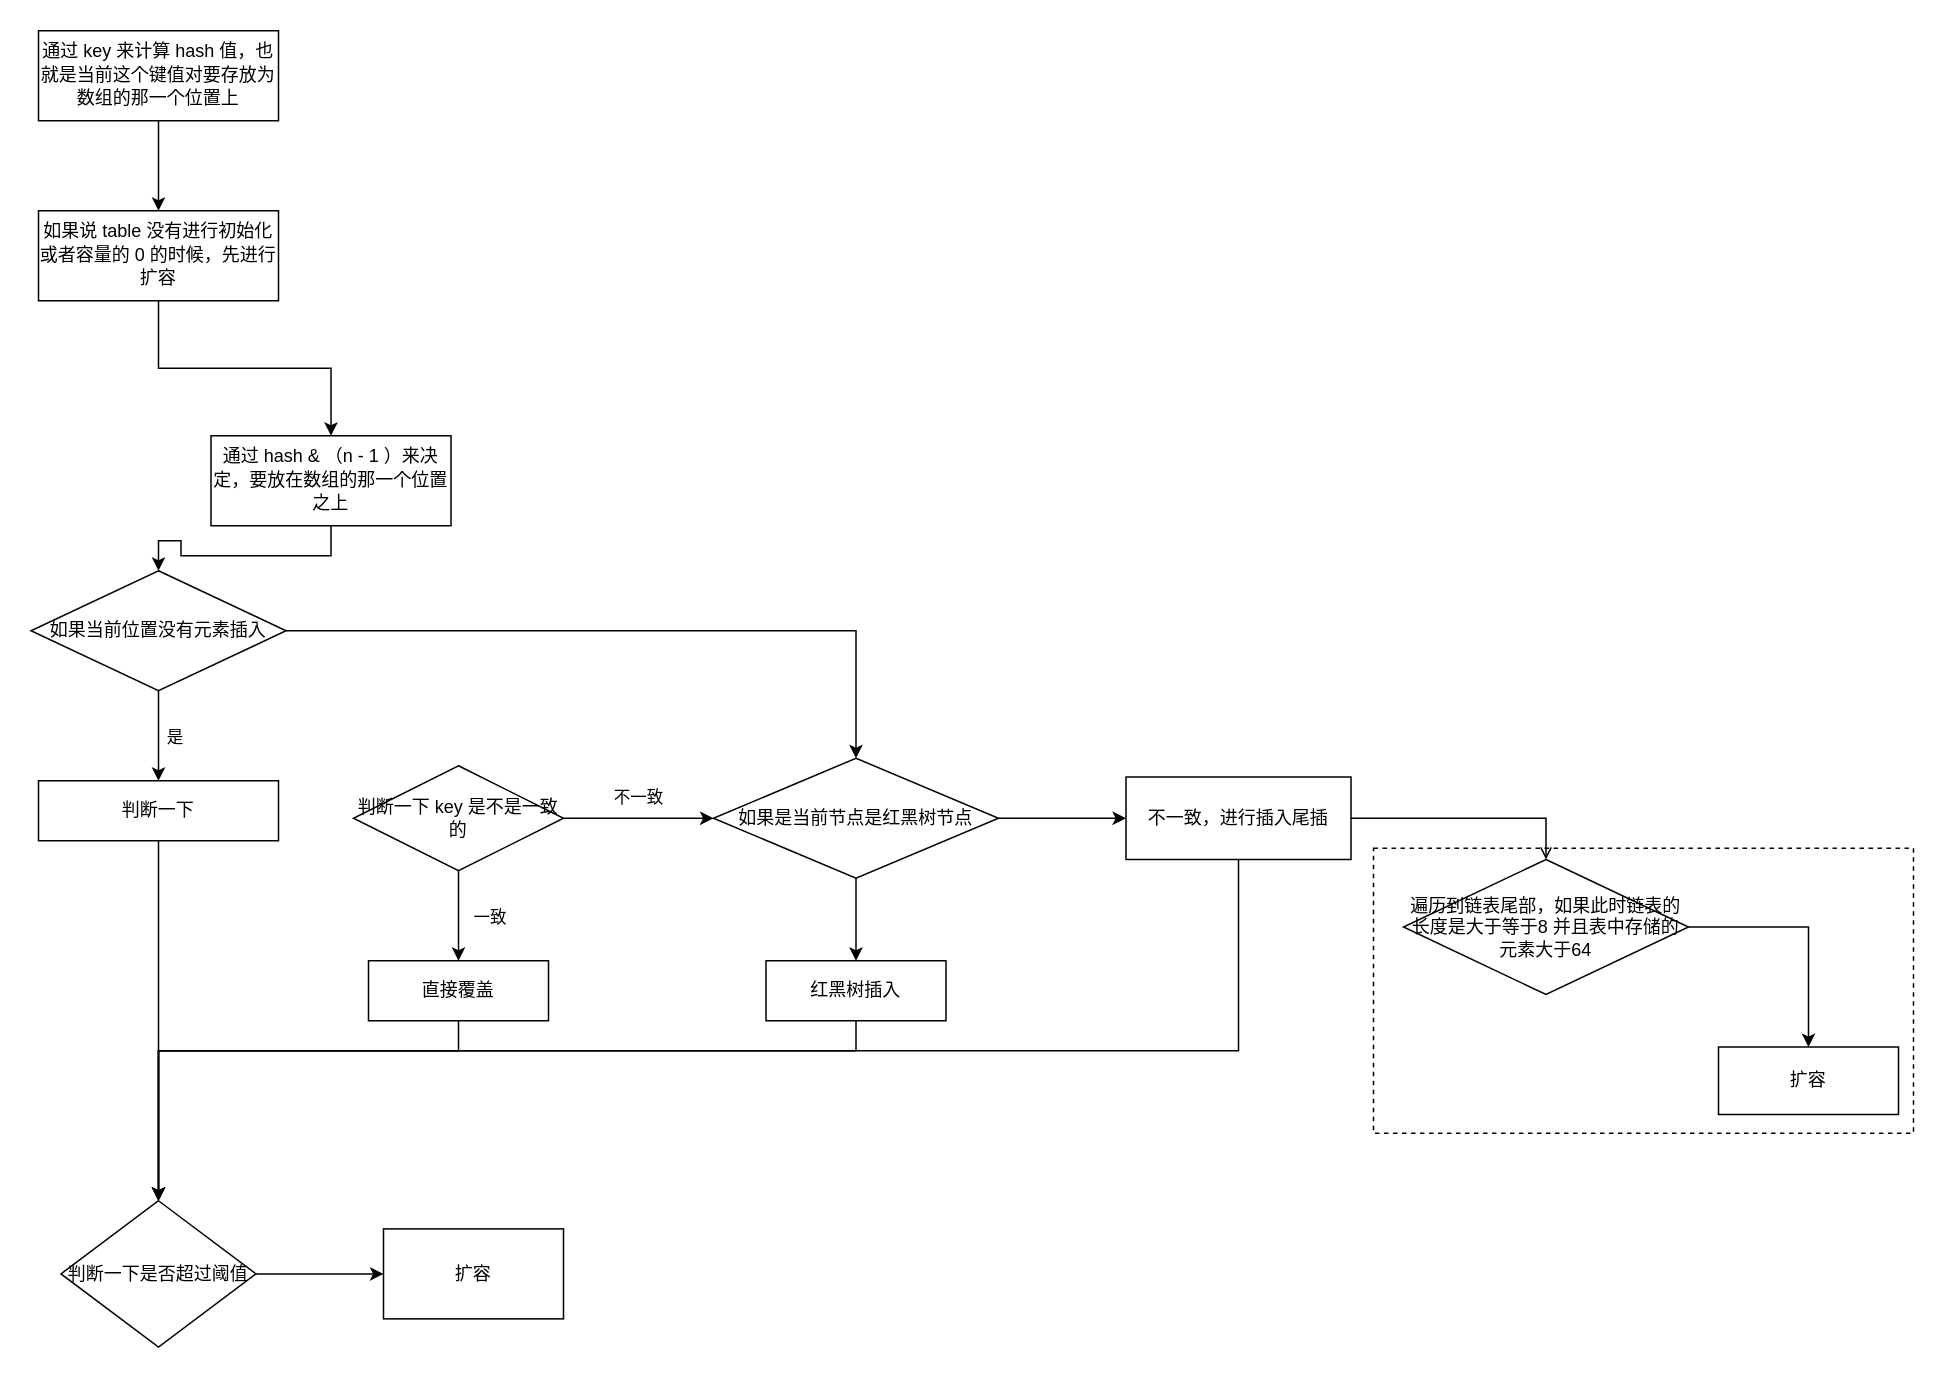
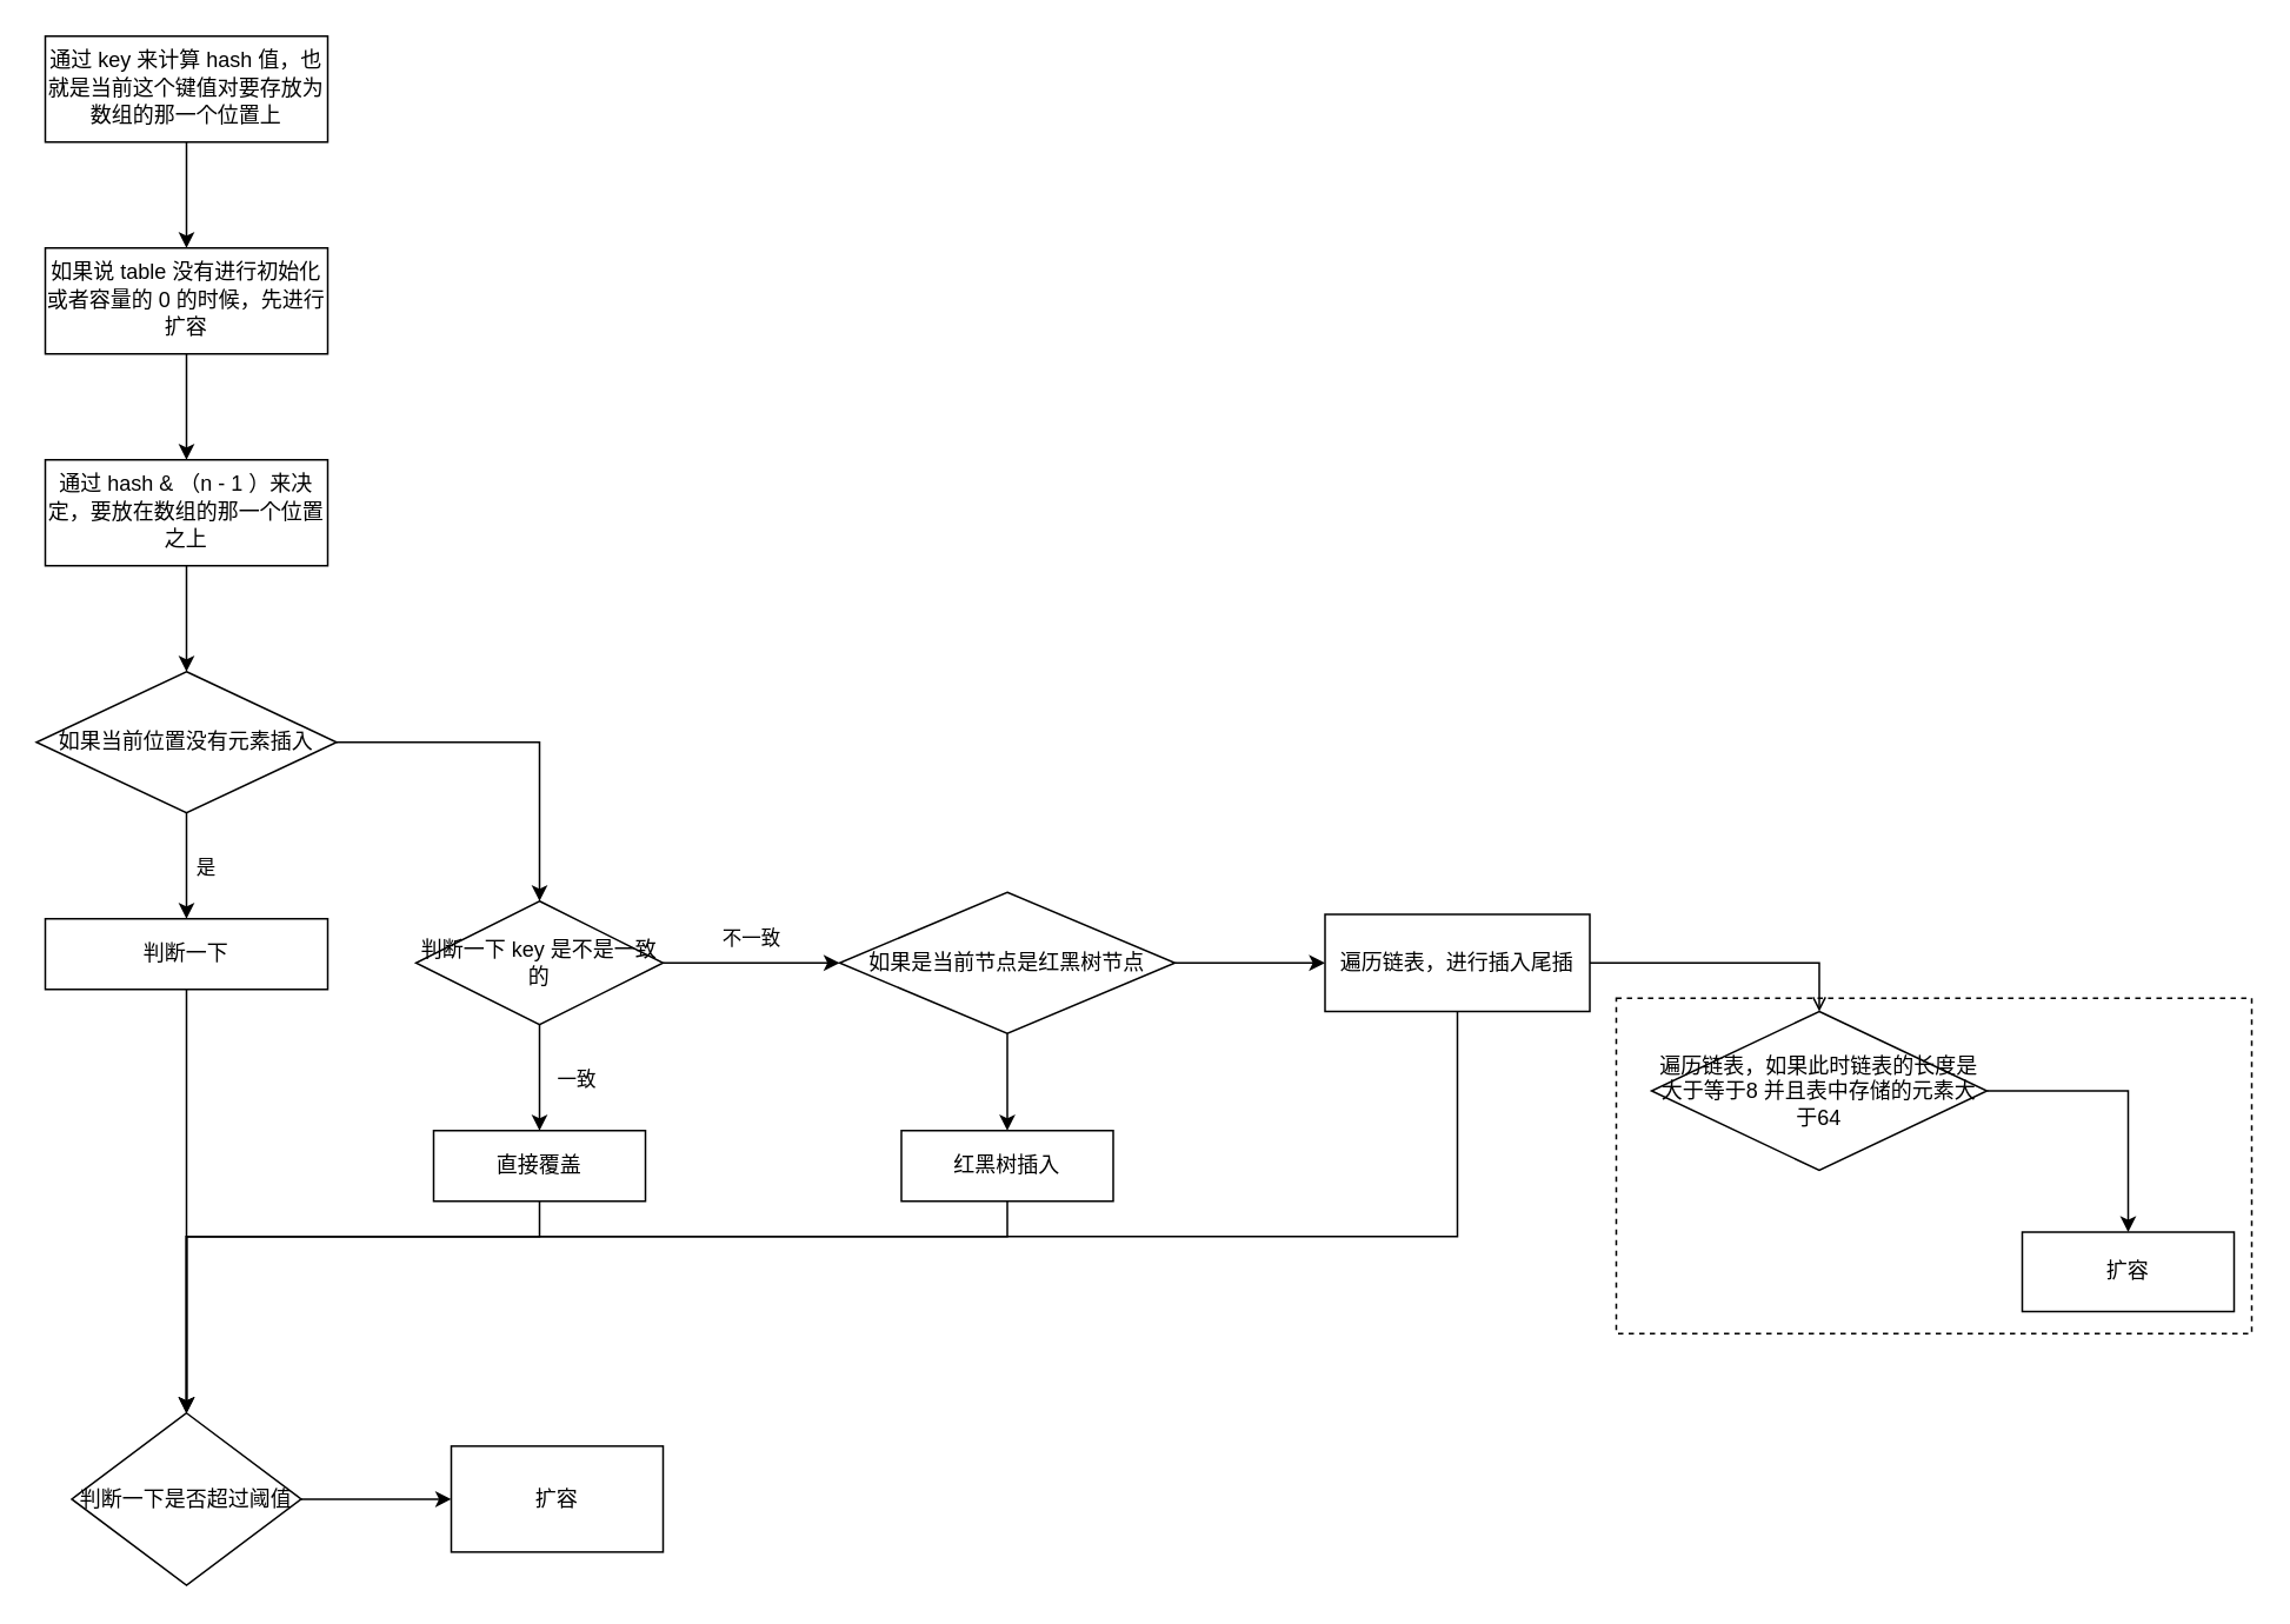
- <mxCell id="8" value="&lt;p style=&quot;line-height: 130%;&quot;&gt;通过 hash &amp;amp; （n - 1 ）来决定，要放在数组的那一个位置之上&lt;/p&gt;" style="whiteSpace=wrap;html=1;rounded=0;" vertex="1" parent="1"><mxGeometry x="140" y="290" width="160" height="60" as="geometry" /></mxCell>
+ <mxCell id="8" value="&lt;p style=&quot;line-height: 130%;&quot;&gt;通过 hash &amp;amp; （n - 1 ）来决定，要放在数组的那一个位置之上&lt;/p&gt;" style="whiteSpace=wrap;html=1;rounded=0;" vertex="1" parent="1"><mxGeometry x="25" y="260" width="160" height="60" as="geometry" /></mxCell>
- <mxCell id="11" value="" style="edgeStyle=orthogonalEdgeStyle;rounded=0;orthogonalLoop=1;jettySize=auto;html=1;" edge="1" parent="1" source="12" target="24"><mxGeometry relative="1" as="geometry" /></mxCell>
+ <mxCell id="11" value="" style="edgeStyle=orthogonalEdgeStyle;rounded=0;orthogonalLoop=1;jettySize=auto;html=1;" edge="1" parent="1" source="12" target="21"><mxGeometry relative="1" as="geometry" /></mxCell>
- <mxCell id="32" value="不一致，进行插入尾插" style="rounded=0;whiteSpace=wrap;html=1;" vertex="1" parent="1"><mxGeometry x="750" y="517.5" width="150" height="55" as="geometry" /></mxCell>
+ <mxCell id="32" value="遍历链表，进行插入尾插" style="rounded=0;whiteSpace=wrap;html=1;" vertex="1" parent="1"><mxGeometry x="750" y="517.5" width="150" height="55" as="geometry" /></mxCell>
- <mxCell id="28" value="遍历到链表尾部，如果此时链表的长度是大于等于8 并且表中存储的元素大于64" style="rhombus;whiteSpace=wrap;html=1;" vertex="1" parent="1"><mxGeometry x="935" y="572.5" width="190" height="90" as="geometry" /></mxCell>
+ <mxCell id="28" value="遍历链表，如果此时链表的长度是大于等于8 并且表中存储的元素大于64" style="rhombus;whiteSpace=wrap;html=1;" vertex="1" parent="1"><mxGeometry x="935" y="572.5" width="190" height="90" as="geometry" /></mxCell>
